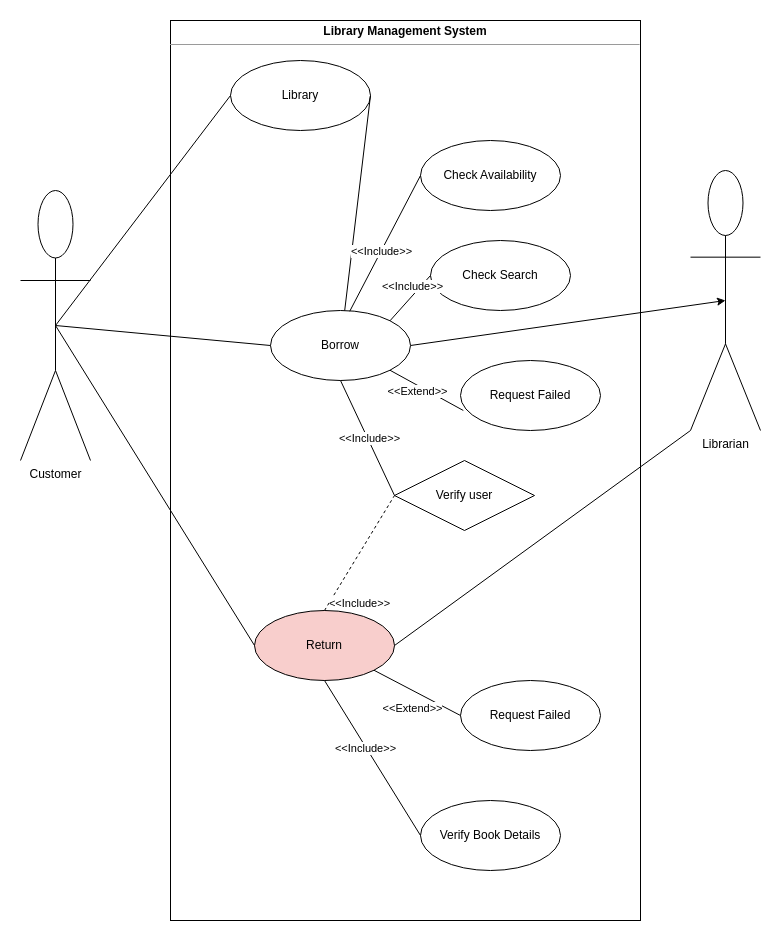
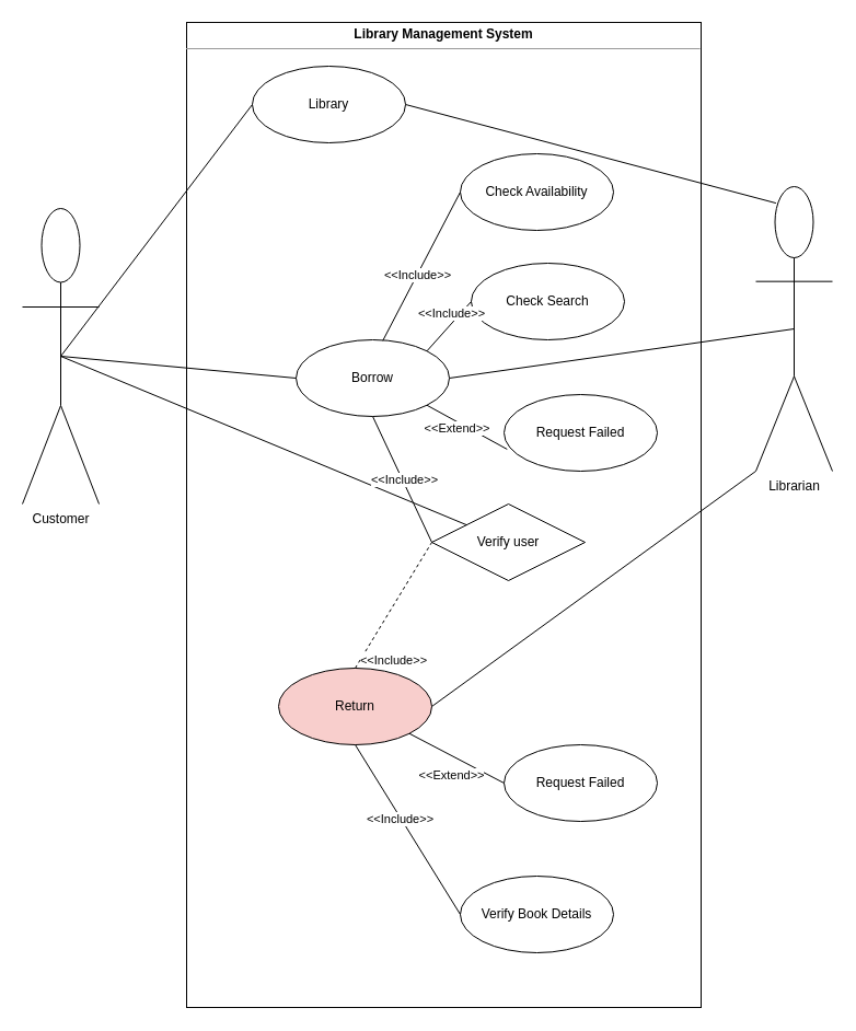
- <mxCell id="10" value="" style="endArrow=none;html=1;rounded=0;exitX=1;exitY=0.5;exitDx=0;exitDy=0;" edge="1" parent="1" source="6" target="7"><mxGeometry width="50" height="50" relative="1" as="geometry"><mxPoint x="640" y="310" as="sourcePoint" /><mxPoint x="680" y="180" as="targetPoint" /></mxGeometry></mxCell>
+ <mxCell id="10" value="" style="endArrow=none;html=1;rounded=0;exitX=1;exitY=0.5;exitDx=0;exitDy=0;entryX=0.263;entryY=0.058;entryDx=0;entryDy=0;entryPerimeter=0;" edge="1" parent="1" source="6" target="5"><mxGeometry width="50" height="50" relative="1" as="geometry"><mxPoint x="640" y="310" as="sourcePoint" /><mxPoint x="680" y="180" as="targetPoint" /></mxGeometry></mxCell>
- <mxCell id="3" value="" style="endArrow=classic;html=1;rounded=0;exitX=1;exitY=0.5;exitDx=0;exitDy=0;entryX=0.5;entryY=0.5;entryDx=0;entryDy=0;entryPerimeter=0;" edge="1" parent="1" source="7" target="5"><mxGeometry width="50" height="50" relative="1" as="geometry"><mxPoint x="640" y="320" as="sourcePoint" /><mxPoint x="710" y="200" as="targetPoint" /></mxGeometry></mxCell>
+ <mxCell id="3" value="" style="endArrow=none;html=1;rounded=0;exitX=1;exitY=0.5;exitDx=0;exitDy=0;entryX=0.5;entryY=0.5;entryDx=0;entryDy=0;entryPerimeter=0;" edge="1" parent="1" source="7" target="5"><mxGeometry width="50" height="50" relative="1" as="geometry"><mxPoint x="640" y="320" as="sourcePoint" /><mxPoint x="710" y="200" as="targetPoint" /></mxGeometry></mxCell>
- <mxCell id="17" value="" style="endArrow=none;html=1;rounded=0;entryX=0;entryY=0.5;entryDx=0;entryDy=0;exitX=0.5;exitY=0.5;exitDx=0;exitDy=0;exitPerimeter=0;" edge="1" parent="1" source="4" target="8"><mxGeometry width="50" height="50" relative="1" as="geometry"><mxPoint x="90" y="220" as="sourcePoint" /><mxPoint x="690" y="260" as="targetPoint" /></mxGeometry></mxCell>
+ <mxCell id="17" value="" style="endArrow=none;html=1;rounded=0;exitX=0.5;exitY=0.5;exitDx=0;exitDy=0;exitPerimeter=0;" edge="1" parent="1" source="4" target="9"><mxGeometry width="50" height="50" relative="1" as="geometry"><mxPoint x="90" y="220" as="sourcePoint" /><mxPoint x="690" y="260" as="targetPoint" /></mxGeometry></mxCell>
